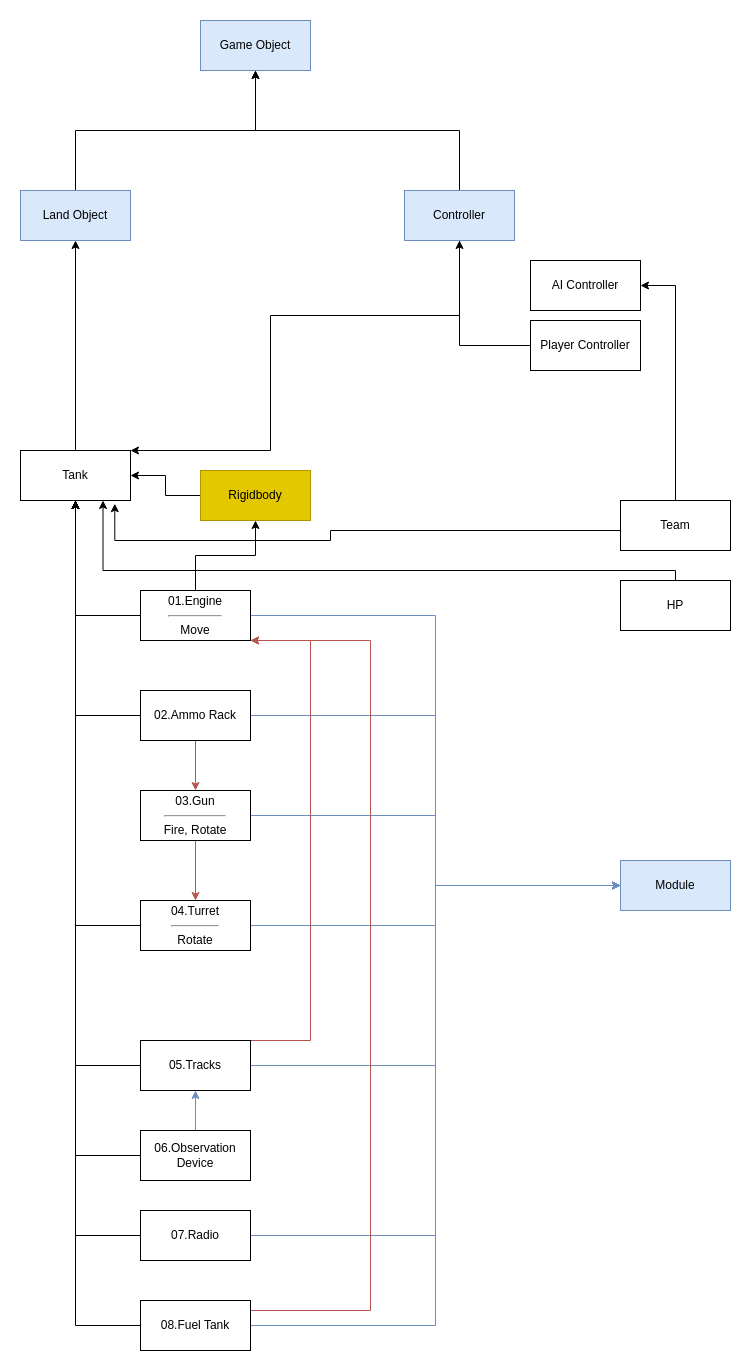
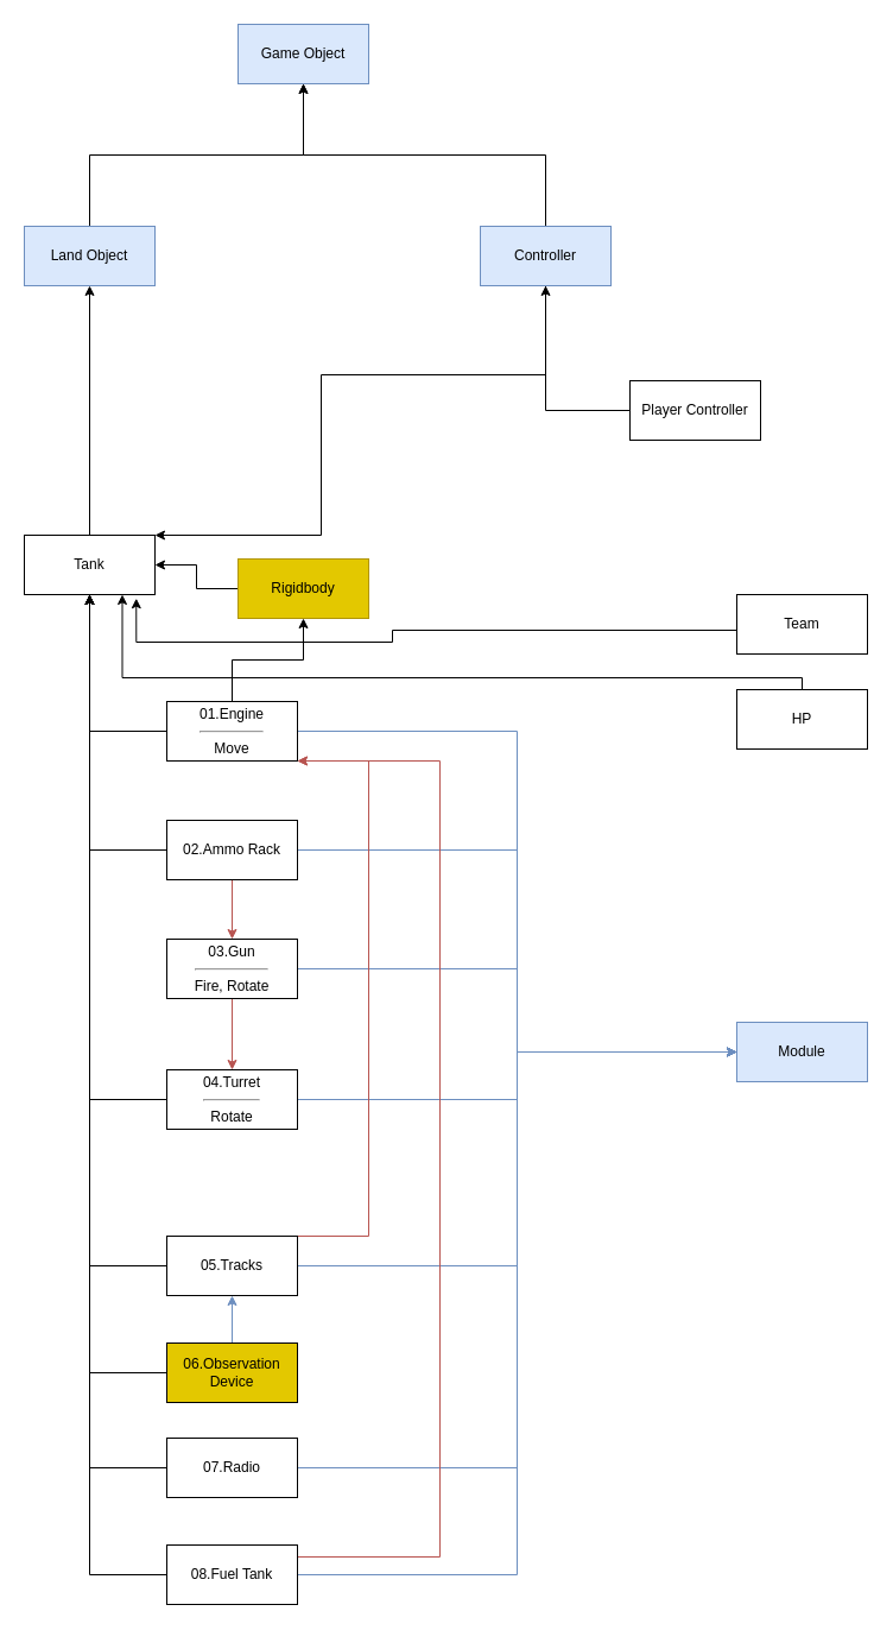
- <mxCell id="40" value="AI Controller" style="html=1;whiteSpace=wrap;comic=0;strokeColor=default;align=center;verticalAlign=middle;fontFamily=Helvetica;fontSize=12;fontColor=default;fillColor=default;" parent="1" vertex="1"><mxGeometry x="530" y="260" width="110" height="50" as="geometry" /></mxCell>
- <mxCell id="43" style="edgeStyle=orthogonalEdgeStyle;rounded=0;orthogonalLoop=1;jettySize=auto;html=1;entryX=1;entryY=0.5;entryDx=0;entryDy=0;fontFamily=Helvetica;fontSize=12;fontColor=default;" parent="1" source="44" target="40" edge="1"><mxGeometry relative="1" as="geometry" /></mxCell>
- <mxCell id="28" value="06.Observation Device" style="html=1;whiteSpace=wrap;" parent="1" vertex="1"><mxGeometry x="140" y="1130" width="110" height="50" as="geometry" /></mxCell>
+ <mxCell id="28" value="06.Observation Device" style="html=1;whiteSpace=wrap;fillColor=#e3c800;" parent="1" vertex="1"><mxGeometry x="140" y="1130" width="110" height="50" as="geometry" /></mxCell>
